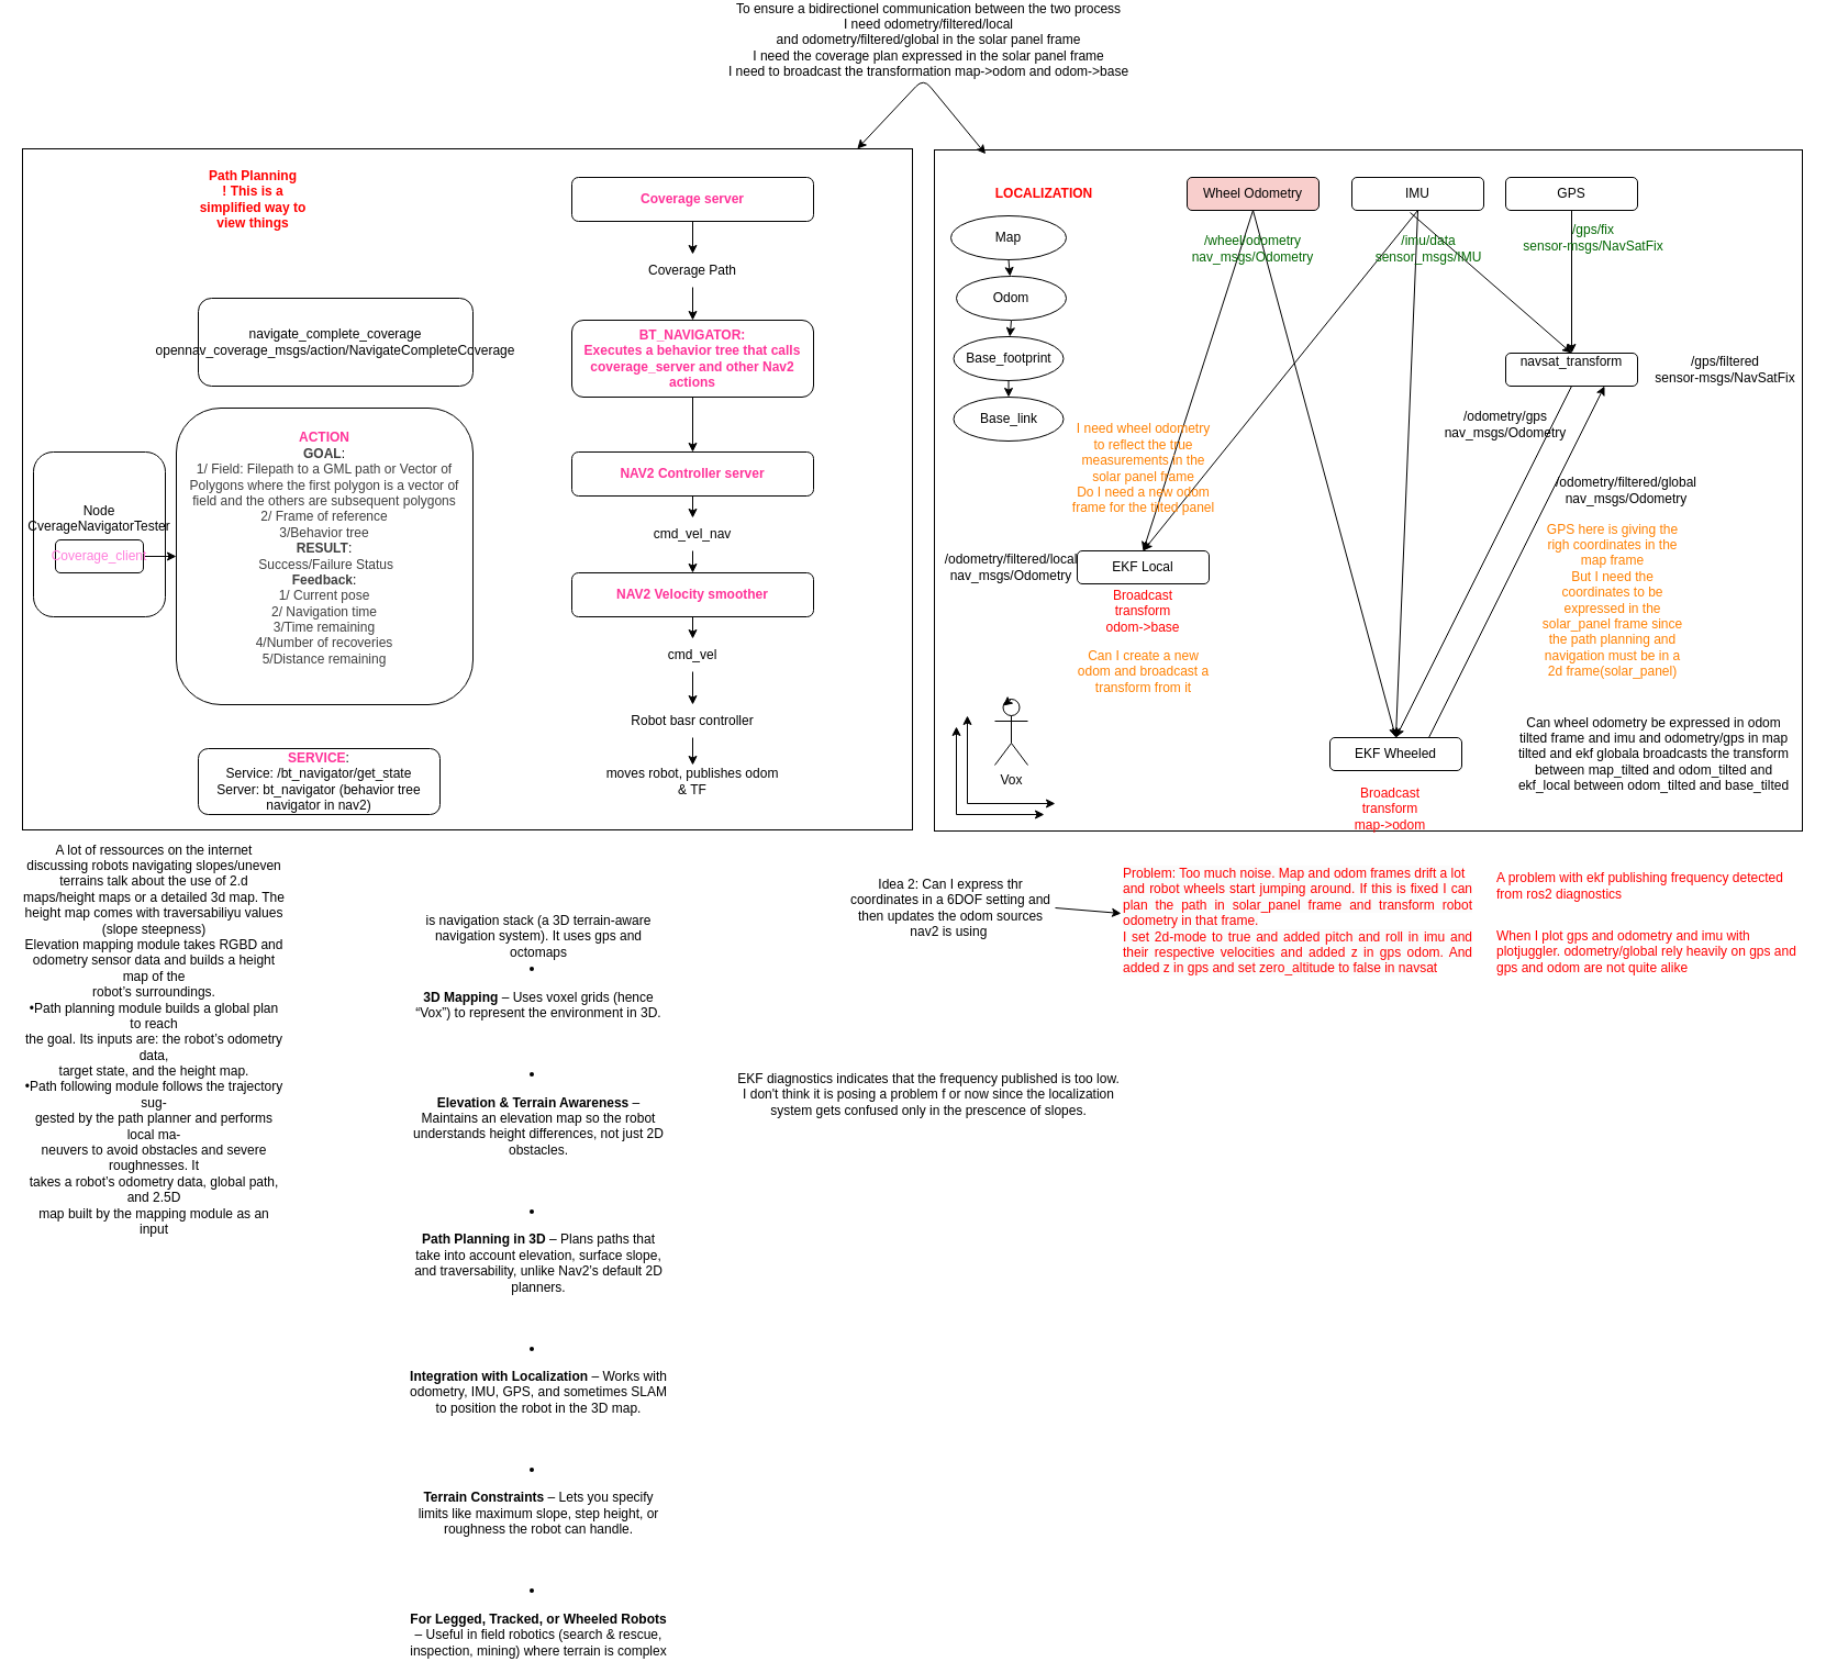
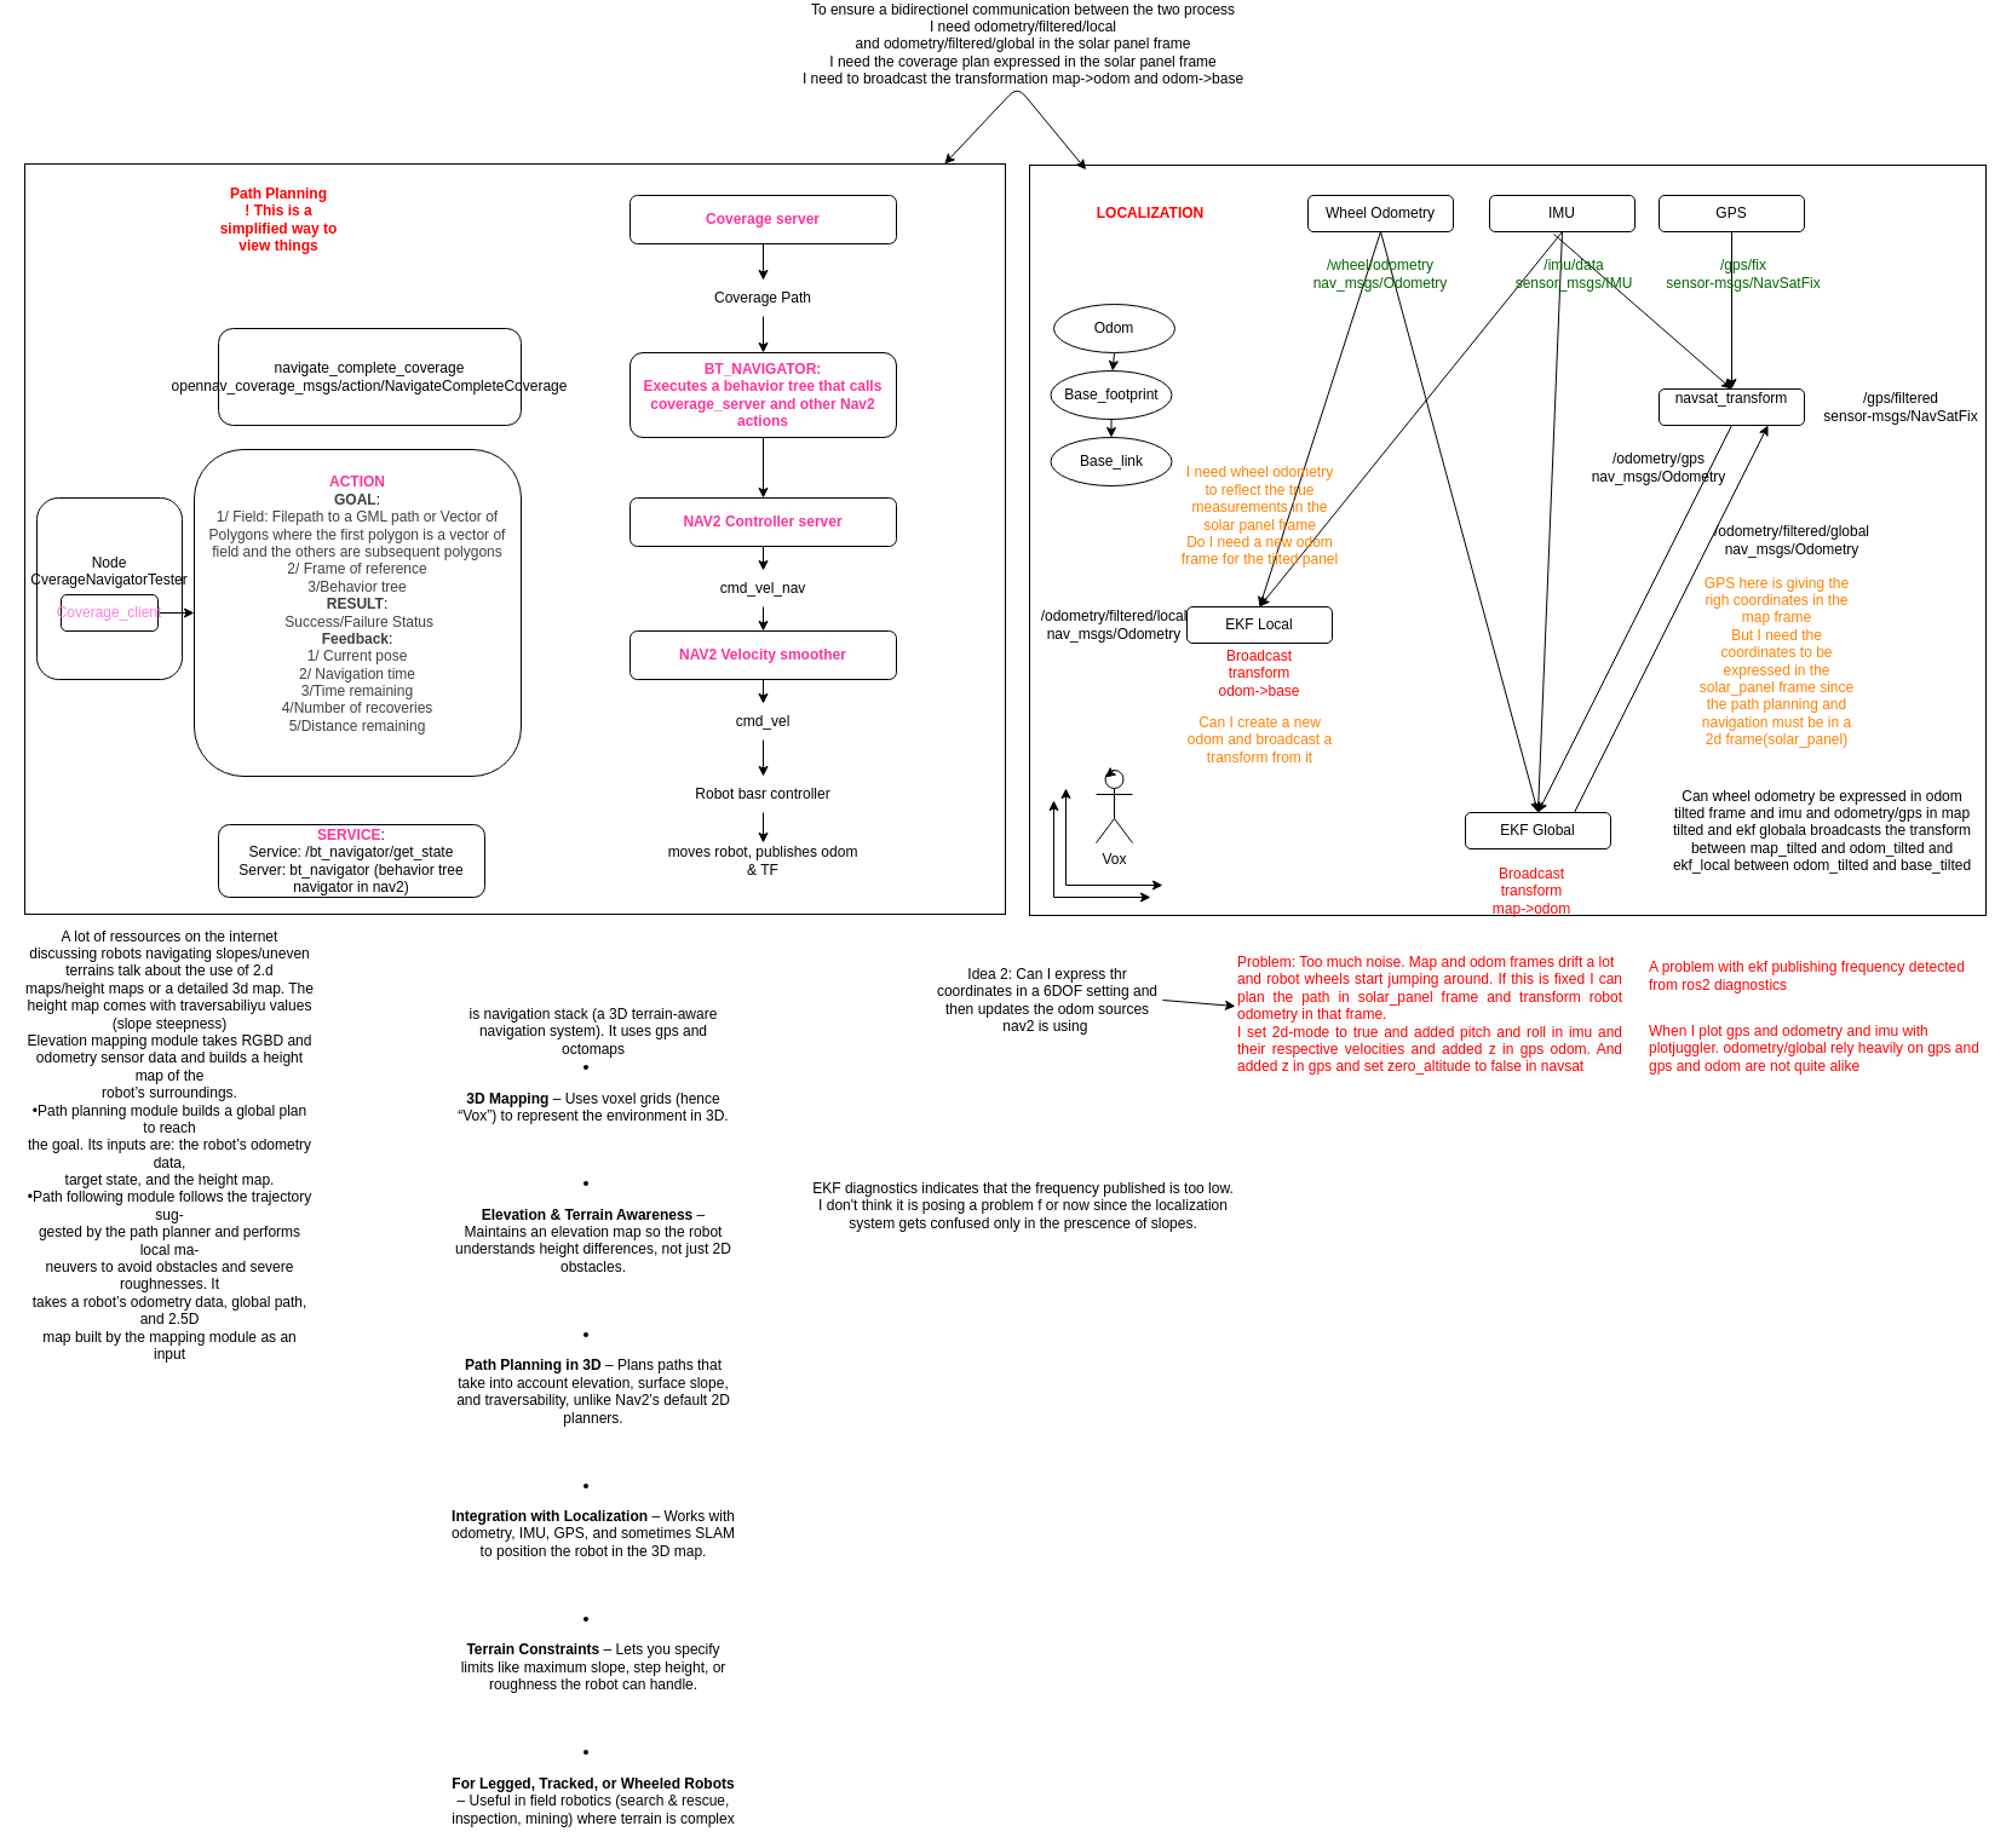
- <mxCell id="11" value="&lt;div&gt;Wheel Odometry&lt;/div&gt;" style="rounded=1;whiteSpace=wrap;html=1;fillColor=#f8cecc;" parent="1" vertex="1"><mxGeometry x="1080" y="150" width="120" height="30" as="geometry" /></mxCell>
+ <mxCell id="11" value="&lt;div&gt;Wheel Odometry&lt;/div&gt;" style="rounded=1;whiteSpace=wrap;html=1;" parent="1" vertex="1"><mxGeometry x="1080" y="150" width="120" height="30" as="geometry" /></mxCell>
- <mxCell id="64" value="Map" style="ellipse;whiteSpace=wrap;html=1;" parent="1" vertex="1"><mxGeometry x="865" y="185" width="105" height="40" as="geometry" /></mxCell>
- <mxCell id="15" value="/gps/fix&lt;div&gt;sensor-msgs/NavSatFix&lt;/div&gt;" style="text;html=1;align=center;verticalAlign=middle;whiteSpace=wrap;rounded=0;fontColor=#006600;" parent="1" vertex="1"><mxGeometry x="1380" y="190" width="140" height="30" as="geometry" /></mxCell>
+ <mxCell id="15" value="/gps/fix&lt;div&gt;sensor-msgs/NavSatFix&lt;/div&gt;" style="text;html=1;align=center;verticalAlign=middle;whiteSpace=wrap;rounded=0;fontColor=#006600;" parent="1" vertex="1"><mxGeometry x="1370" y="200" width="140" height="30" as="geometry" /></mxCell>
- <mxCell id="63" style="edgeStyle=none;html=1;exitX=0.5;exitY=1;exitDx=0;exitDy=0;" parent="1" source="64" target="66" edge="1"><mxGeometry relative="1" as="geometry" /></mxCell>
- <mxCell id="13" value="&lt;div&gt;EKF Wheeled&lt;/div&gt;" style="rounded=1;whiteSpace=wrap;html=1;" parent="1" vertex="1"><mxGeometry x="1210" y="660" width="120" height="30" as="geometry" /></mxCell>
+ <mxCell id="13" value="&lt;div&gt;EKF Global&lt;/div&gt;" style="rounded=1;whiteSpace=wrap;html=1;" parent="1" vertex="1"><mxGeometry x="1210" y="660" width="120" height="30" as="geometry" /></mxCell>
